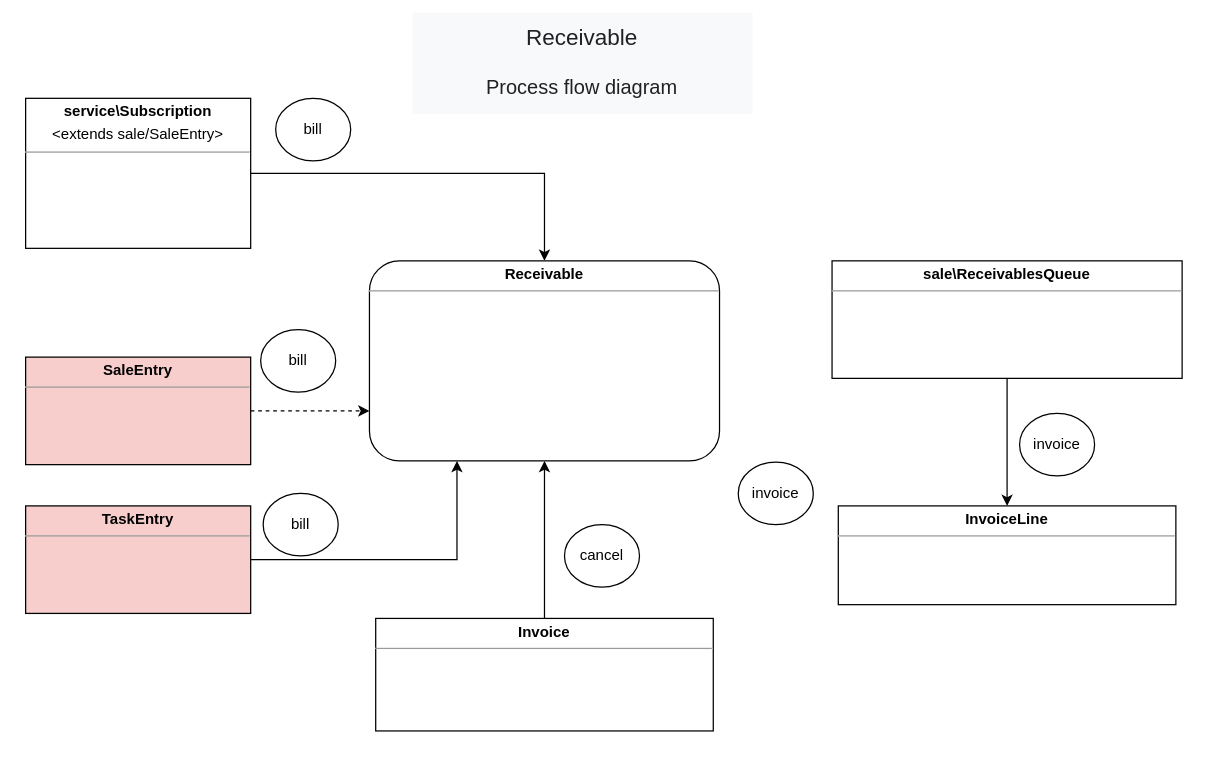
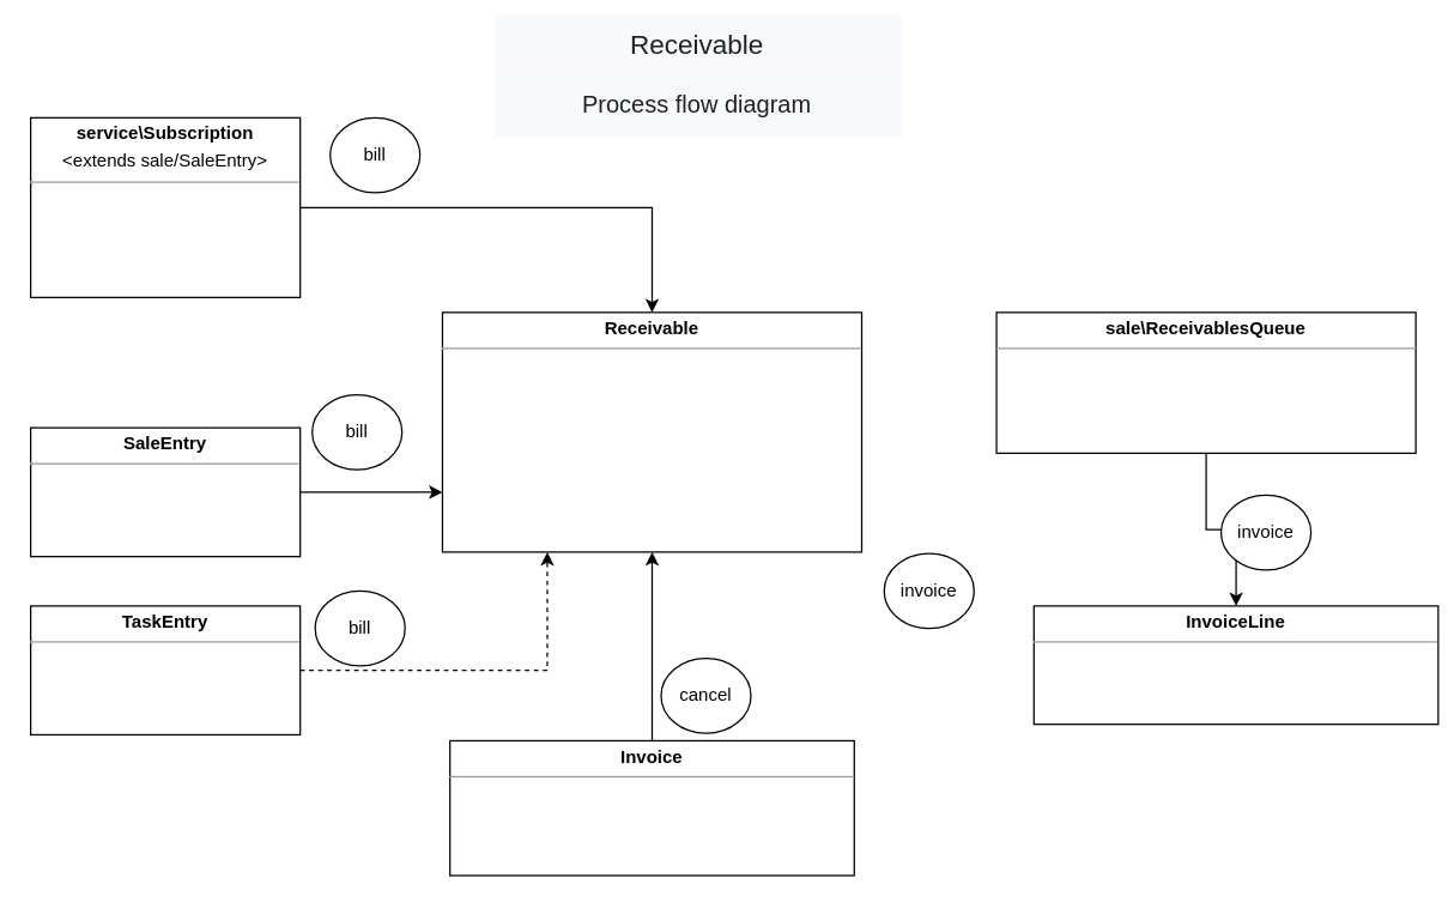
- <mxCell id="3" value="&lt;p style=&quot;margin: 0px ; margin-top: 4px ; text-align: center&quot;&gt;&lt;b&gt;Receivable&lt;/b&gt;&lt;/p&gt;&lt;hr size=&quot;1&quot;&gt;&lt;p style=&quot;margin: 0px ; margin-left: 4px&quot;&gt;&lt;br&gt;&lt;/p&gt;&lt;p style=&quot;margin: 0px 0px 0px 4px;&quot;&gt;&lt;br&gt;&lt;/p&gt;" style="verticalAlign=top;align=left;overflow=fill;fontSize=12;fontFamily=Helvetica;html=1;shadow=0;comic=0;labelBackgroundColor=none;strokeWidth=1;rounded=1;" vertex="1" parent="1"><mxGeometry x="295" y="208" width="280" height="160" as="geometry" /></mxCell>
+ <mxCell id="3" value="&lt;p style=&quot;margin: 0px ; margin-top: 4px ; text-align: center&quot;&gt;&lt;b&gt;Receivable&lt;/b&gt;&lt;/p&gt;&lt;hr size=&quot;1&quot;&gt;&lt;p style=&quot;margin: 0px ; margin-left: 4px&quot;&gt;&lt;br&gt;&lt;/p&gt;&lt;p style=&quot;margin: 0px 0px 0px 4px;&quot;&gt;&lt;br&gt;&lt;/p&gt;" style="verticalAlign=top;align=left;overflow=fill;fontSize=12;fontFamily=Helvetica;html=1;rounded=0;shadow=0;comic=0;labelBackgroundColor=none;strokeWidth=1" vertex="1" parent="1"><mxGeometry x="295" y="208" width="280" height="160" as="geometry" /></mxCell>
- <mxCell id="5" value="&lt;p style=&quot;margin: 0px ; margin-top: 4px ; text-align: center&quot;&gt;&lt;b&gt;SaleEntry&lt;/b&gt;&lt;/p&gt;&lt;hr size=&quot;1&quot;&gt;&lt;p style=&quot;margin: 0px ; margin-left: 4px&quot;&gt;&lt;br&gt;&lt;/p&gt;&lt;p style=&quot;border-color: var(--border-color); margin: 0px 0px 0px 4px;&quot;&gt;&lt;span style=&quot;background-color: initial;&quot;&gt;&lt;br&gt;&lt;/span&gt;&lt;/p&gt;&lt;p style=&quot;margin: 0px 0px 0px 4px;&quot;&gt;&lt;br&gt;&lt;/p&gt;&lt;p style=&quot;margin: 0px 0px 0px 4px;&quot;&gt;&lt;br&gt;&lt;/p&gt;&lt;p style=&quot;margin: 0px 0px 0px 4px;&quot;&gt;&lt;br&gt;&lt;/p&gt;&lt;p style=&quot;margin: 0px 0px 0px 4px;&quot;&gt;&lt;br&gt;&lt;/p&gt;&lt;p style=&quot;margin: 0px 0px 0px 4px;&quot;&gt;&lt;br&gt;&lt;/p&gt;" style="verticalAlign=top;align=left;overflow=fill;fontSize=12;fontFamily=Helvetica;html=1;rounded=0;shadow=0;comic=0;labelBackgroundColor=none;strokeWidth=1;fillColor=#f8cecc;" vertex="1" parent="1"><mxGeometry x="20" y="285" width="180" height="86" as="geometry" /></mxCell>
+ <mxCell id="5" value="&lt;p style=&quot;margin: 0px ; margin-top: 4px ; text-align: center&quot;&gt;&lt;b&gt;SaleEntry&lt;/b&gt;&lt;/p&gt;&lt;hr size=&quot;1&quot;&gt;&lt;p style=&quot;margin: 0px ; margin-left: 4px&quot;&gt;&lt;br&gt;&lt;/p&gt;&lt;p style=&quot;border-color: var(--border-color); margin: 0px 0px 0px 4px;&quot;&gt;&lt;span style=&quot;background-color: initial;&quot;&gt;&lt;br&gt;&lt;/span&gt;&lt;/p&gt;&lt;p style=&quot;margin: 0px 0px 0px 4px;&quot;&gt;&lt;br&gt;&lt;/p&gt;&lt;p style=&quot;margin: 0px 0px 0px 4px;&quot;&gt;&lt;br&gt;&lt;/p&gt;&lt;p style=&quot;margin: 0px 0px 0px 4px;&quot;&gt;&lt;br&gt;&lt;/p&gt;&lt;p style=&quot;margin: 0px 0px 0px 4px;&quot;&gt;&lt;br&gt;&lt;/p&gt;&lt;p style=&quot;margin: 0px 0px 0px 4px;&quot;&gt;&lt;br&gt;&lt;/p&gt;" style="verticalAlign=top;align=left;overflow=fill;fontSize=12;fontFamily=Helvetica;html=1;rounded=0;shadow=0;comic=0;labelBackgroundColor=none;strokeWidth=1" vertex="1" parent="1"><mxGeometry x="20" y="285" width="180" height="86" as="geometry" /></mxCell>
- <mxCell id="8" value="" style="endArrow=classic;html=1;rounded=0;exitX=1;exitY=0.5;exitDx=0;exitDy=0;entryX=0;entryY=0.75;entryDx=0;entryDy=0;dashed=1;" edge="1" parent="1" source="5" target="3"><mxGeometry width="50" height="50" relative="1" as="geometry"><mxPoint x="940" y="478" as="sourcePoint" /><mxPoint x="290" y="433" as="targetPoint" /></mxGeometry></mxCell>
+ <mxCell id="8" value="" style="endArrow=classic;html=1;rounded=0;exitX=1;exitY=0.5;exitDx=0;exitDy=0;entryX=0;entryY=0.75;entryDx=0;entryDy=0;" edge="1" parent="1" source="5" target="3"><mxGeometry width="50" height="50" relative="1" as="geometry"><mxPoint x="940" y="478" as="sourcePoint" /><mxPoint x="290" y="433" as="targetPoint" /></mxGeometry></mxCell>
- <mxCell id="7" value="&lt;p style=&quot;margin: 0px ; margin-top: 4px ; text-align: center&quot;&gt;&lt;b&gt;InvoiceLine&lt;/b&gt;&lt;/p&gt;&lt;hr size=&quot;1&quot;&gt;&lt;p style=&quot;margin: 0px ; margin-left: 4px&quot;&gt;&lt;br&gt;&lt;/p&gt;&lt;p style=&quot;margin: 0px 0px 0px 4px;&quot;&gt;&lt;br&gt;&lt;/p&gt;&lt;p style=&quot;margin: 0px 0px 0px 4px;&quot;&gt;&lt;br&gt;&lt;/p&gt;&lt;p style=&quot;margin: 0px 0px 0px 4px;&quot;&gt;&lt;br&gt;&lt;/p&gt;&lt;p style=&quot;margin: 0px 0px 0px 4px;&quot;&gt;&lt;br&gt;&lt;/p&gt;" style="verticalAlign=top;align=left;overflow=fill;fontSize=12;fontFamily=Helvetica;html=1;rounded=0;shadow=0;comic=0;labelBackgroundColor=none;strokeWidth=1" vertex="1" parent="1"><mxGeometry x="670" y="404" width="270" height="79" as="geometry" /></mxCell>
+ <mxCell id="7" value="&lt;p style=&quot;margin: 0px ; margin-top: 4px ; text-align: center&quot;&gt;&lt;b&gt;InvoiceLine&lt;/b&gt;&lt;/p&gt;&lt;hr size=&quot;1&quot;&gt;&lt;p style=&quot;margin: 0px ; margin-left: 4px&quot;&gt;&lt;br&gt;&lt;/p&gt;&lt;p style=&quot;margin: 0px 0px 0px 4px;&quot;&gt;&lt;br&gt;&lt;/p&gt;&lt;p style=&quot;margin: 0px 0px 0px 4px;&quot;&gt;&lt;br&gt;&lt;/p&gt;&lt;p style=&quot;margin: 0px 0px 0px 4px;&quot;&gt;&lt;br&gt;&lt;/p&gt;&lt;p style=&quot;margin: 0px 0px 0px 4px;&quot;&gt;&lt;br&gt;&lt;/p&gt;" style="verticalAlign=top;align=left;overflow=fill;fontSize=12;fontFamily=Helvetica;html=1;rounded=0;shadow=0;comic=0;labelBackgroundColor=none;strokeWidth=1" vertex="1" parent="1"><mxGeometry x="690" y="404" width="270" height="79" as="geometry" /></mxCell>
- <mxCell id="19" value="cancel" style="ellipse;whiteSpace=wrap;html=1;" vertex="1" parent="1"><mxGeometry x="451" y="419" width="60" height="50" as="geometry" /></mxCell>
+ <mxCell id="19" value="cancel" style="ellipse;whiteSpace=wrap;html=1;" vertex="1" parent="1"><mxGeometry x="441" y="439" width="60" height="50" as="geometry" /></mxCell>
- <mxCell id="15" value="&lt;p style=&quot;margin: 0px ; margin-top: 4px ; text-align: center&quot;&gt;&lt;b&gt;TaskEntry&lt;/b&gt;&lt;/p&gt;&lt;hr size=&quot;1&quot;&gt;&lt;p style=&quot;margin: 0px ; margin-left: 4px&quot;&gt;&lt;br&gt;&lt;/p&gt;&lt;p style=&quot;border-color: var(--border-color); margin: 0px 0px 0px 4px;&quot;&gt;&lt;span style=&quot;background-color: initial;&quot;&gt;&lt;br&gt;&lt;/span&gt;&lt;/p&gt;&lt;p style=&quot;margin: 0px 0px 0px 4px;&quot;&gt;&lt;br&gt;&lt;/p&gt;&lt;p style=&quot;margin: 0px 0px 0px 4px;&quot;&gt;&lt;br&gt;&lt;/p&gt;&lt;p style=&quot;margin: 0px 0px 0px 4px;&quot;&gt;&lt;br&gt;&lt;/p&gt;&lt;p style=&quot;margin: 0px 0px 0px 4px;&quot;&gt;&lt;br&gt;&lt;/p&gt;&lt;p style=&quot;margin: 0px 0px 0px 4px;&quot;&gt;&lt;br&gt;&lt;/p&gt;" style="verticalAlign=top;align=left;overflow=fill;fontSize=12;fontFamily=Helvetica;html=1;rounded=0;shadow=0;comic=0;labelBackgroundColor=none;strokeWidth=1;fillColor=#f8cecc;" vertex="1" parent="1"><mxGeometry x="20" y="404" width="180" height="86" as="geometry" /></mxCell>
+ <mxCell id="15" value="&lt;p style=&quot;margin: 0px ; margin-top: 4px ; text-align: center&quot;&gt;&lt;b&gt;TaskEntry&lt;/b&gt;&lt;/p&gt;&lt;hr size=&quot;1&quot;&gt;&lt;p style=&quot;margin: 0px ; margin-left: 4px&quot;&gt;&lt;br&gt;&lt;/p&gt;&lt;p style=&quot;border-color: var(--border-color); margin: 0px 0px 0px 4px;&quot;&gt;&lt;span style=&quot;background-color: initial;&quot;&gt;&lt;br&gt;&lt;/span&gt;&lt;/p&gt;&lt;p style=&quot;margin: 0px 0px 0px 4px;&quot;&gt;&lt;br&gt;&lt;/p&gt;&lt;p style=&quot;margin: 0px 0px 0px 4px;&quot;&gt;&lt;br&gt;&lt;/p&gt;&lt;p style=&quot;margin: 0px 0px 0px 4px;&quot;&gt;&lt;br&gt;&lt;/p&gt;&lt;p style=&quot;margin: 0px 0px 0px 4px;&quot;&gt;&lt;br&gt;&lt;/p&gt;&lt;p style=&quot;margin: 0px 0px 0px 4px;&quot;&gt;&lt;br&gt;&lt;/p&gt;" style="verticalAlign=top;align=left;overflow=fill;fontSize=12;fontFamily=Helvetica;html=1;rounded=0;shadow=0;comic=0;labelBackgroundColor=none;strokeWidth=1" vertex="1" parent="1"><mxGeometry x="20" y="404" width="180" height="86" as="geometry" /></mxCell>
- <mxCell id="16" value="" style="endArrow=classic;html=1;rounded=0;exitX=1;exitY=0.5;exitDx=0;exitDy=0;entryX=0.25;entryY=1;entryDx=0;entryDy=0;edgeStyle=orthogonalEdgeStyle;" edge="1" parent="1" source="15" target="3"><mxGeometry width="50" height="50" relative="1" as="geometry"><mxPoint x="210" y="338" as="sourcePoint" /><mxPoint x="305" y="338" as="targetPoint" /><Array as="points"><mxPoint x="365" y="447" /></Array></mxGeometry></mxCell>
+ <mxCell id="16" value="" style="endArrow=classic;html=1;rounded=0;exitX=1;exitY=0.5;exitDx=0;exitDy=0;entryX=0.25;entryY=1;entryDx=0;entryDy=0;edgeStyle=orthogonalEdgeStyle;dashed=1;" edge="1" parent="1" source="15" target="3"><mxGeometry width="50" height="50" relative="1" as="geometry"><mxPoint x="210" y="338" as="sourcePoint" /><mxPoint x="305" y="338" as="targetPoint" /><Array as="points"><mxPoint x="365" y="447" /></Array></mxGeometry></mxCell>
